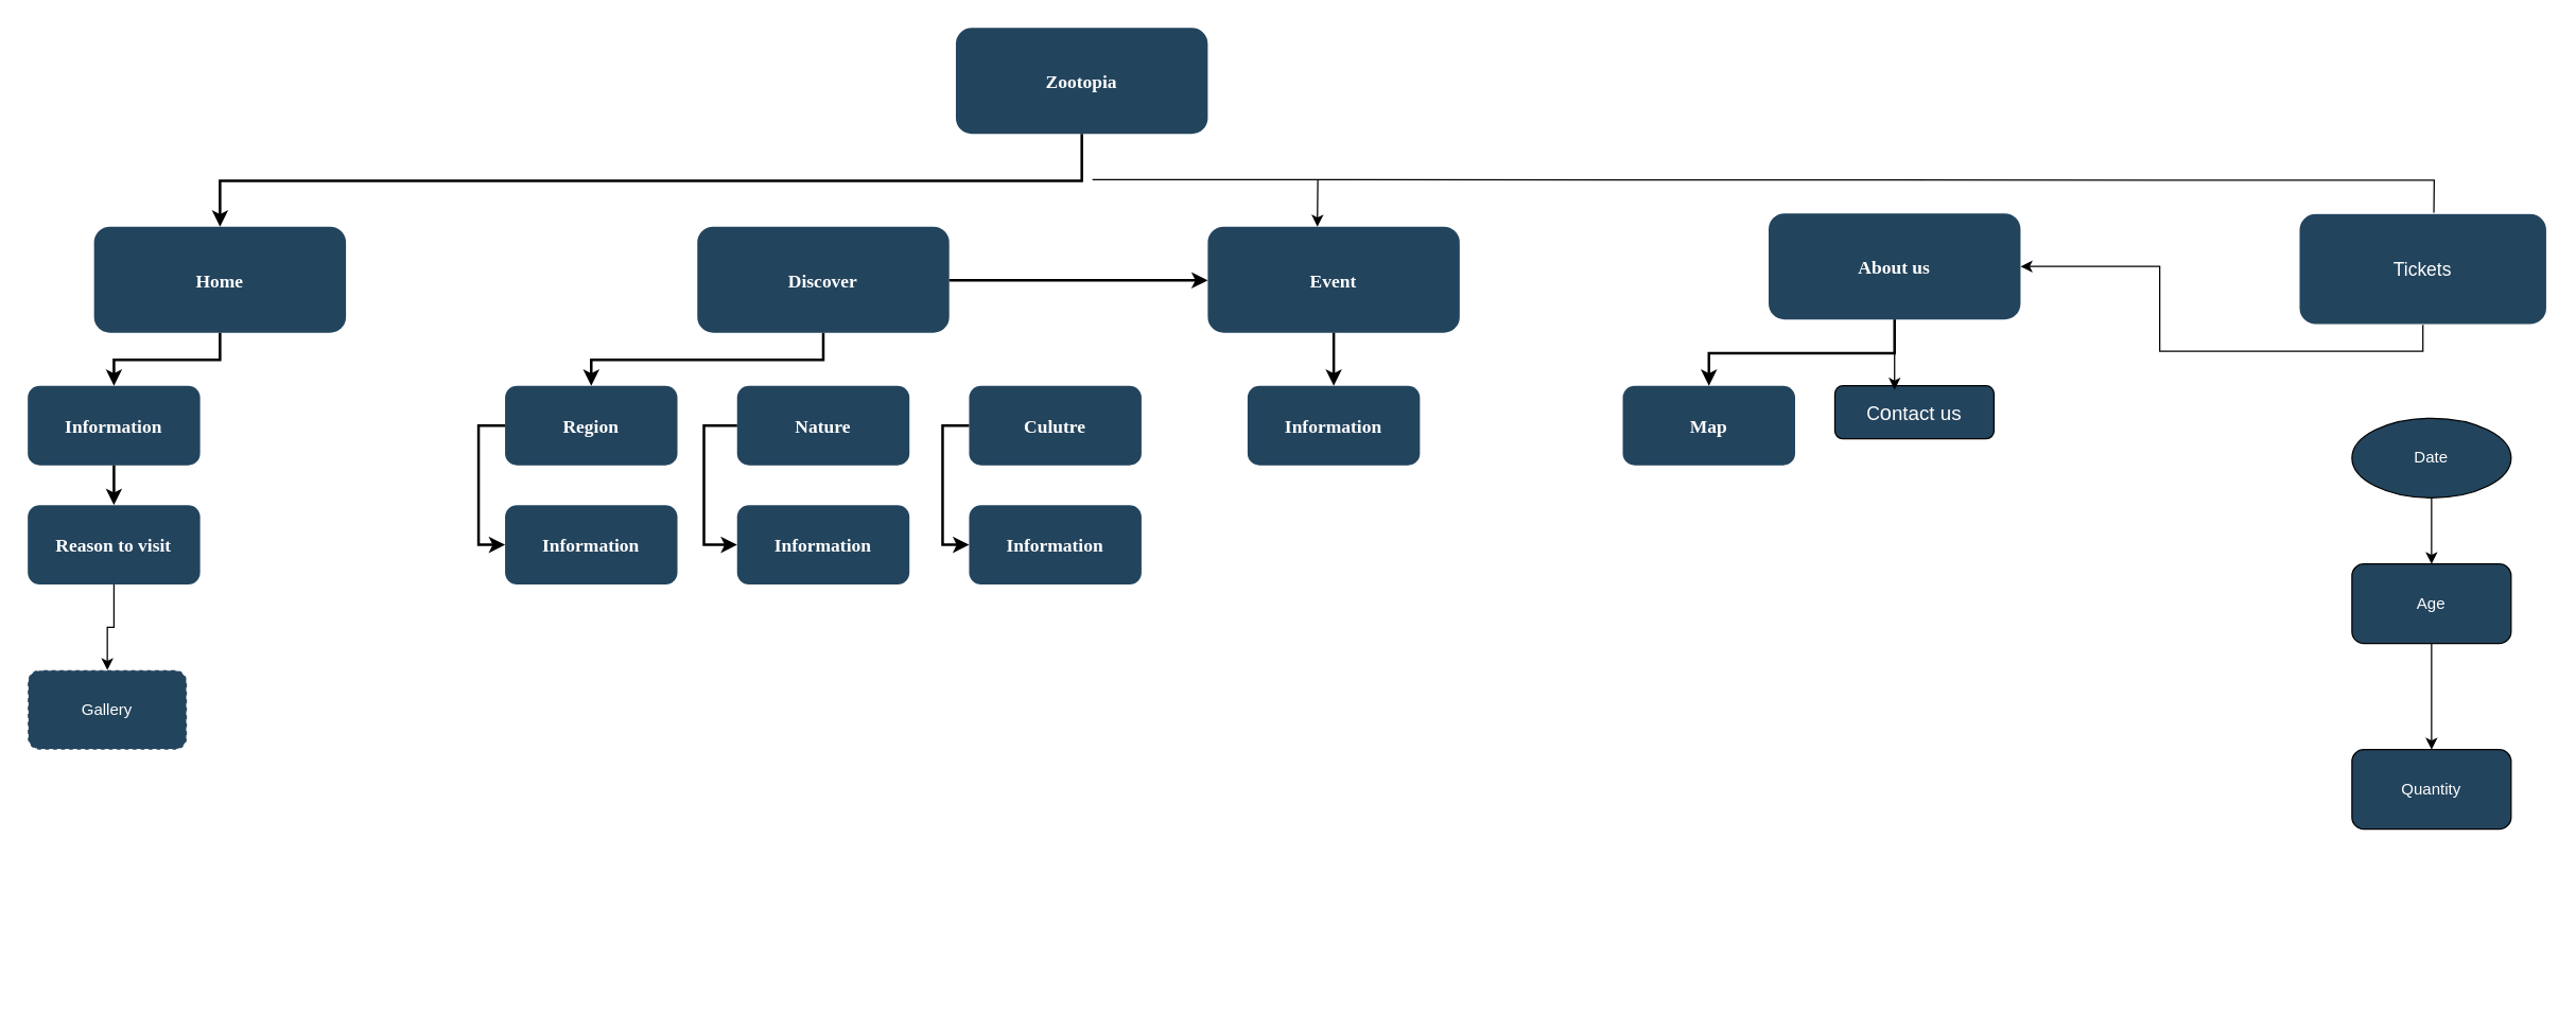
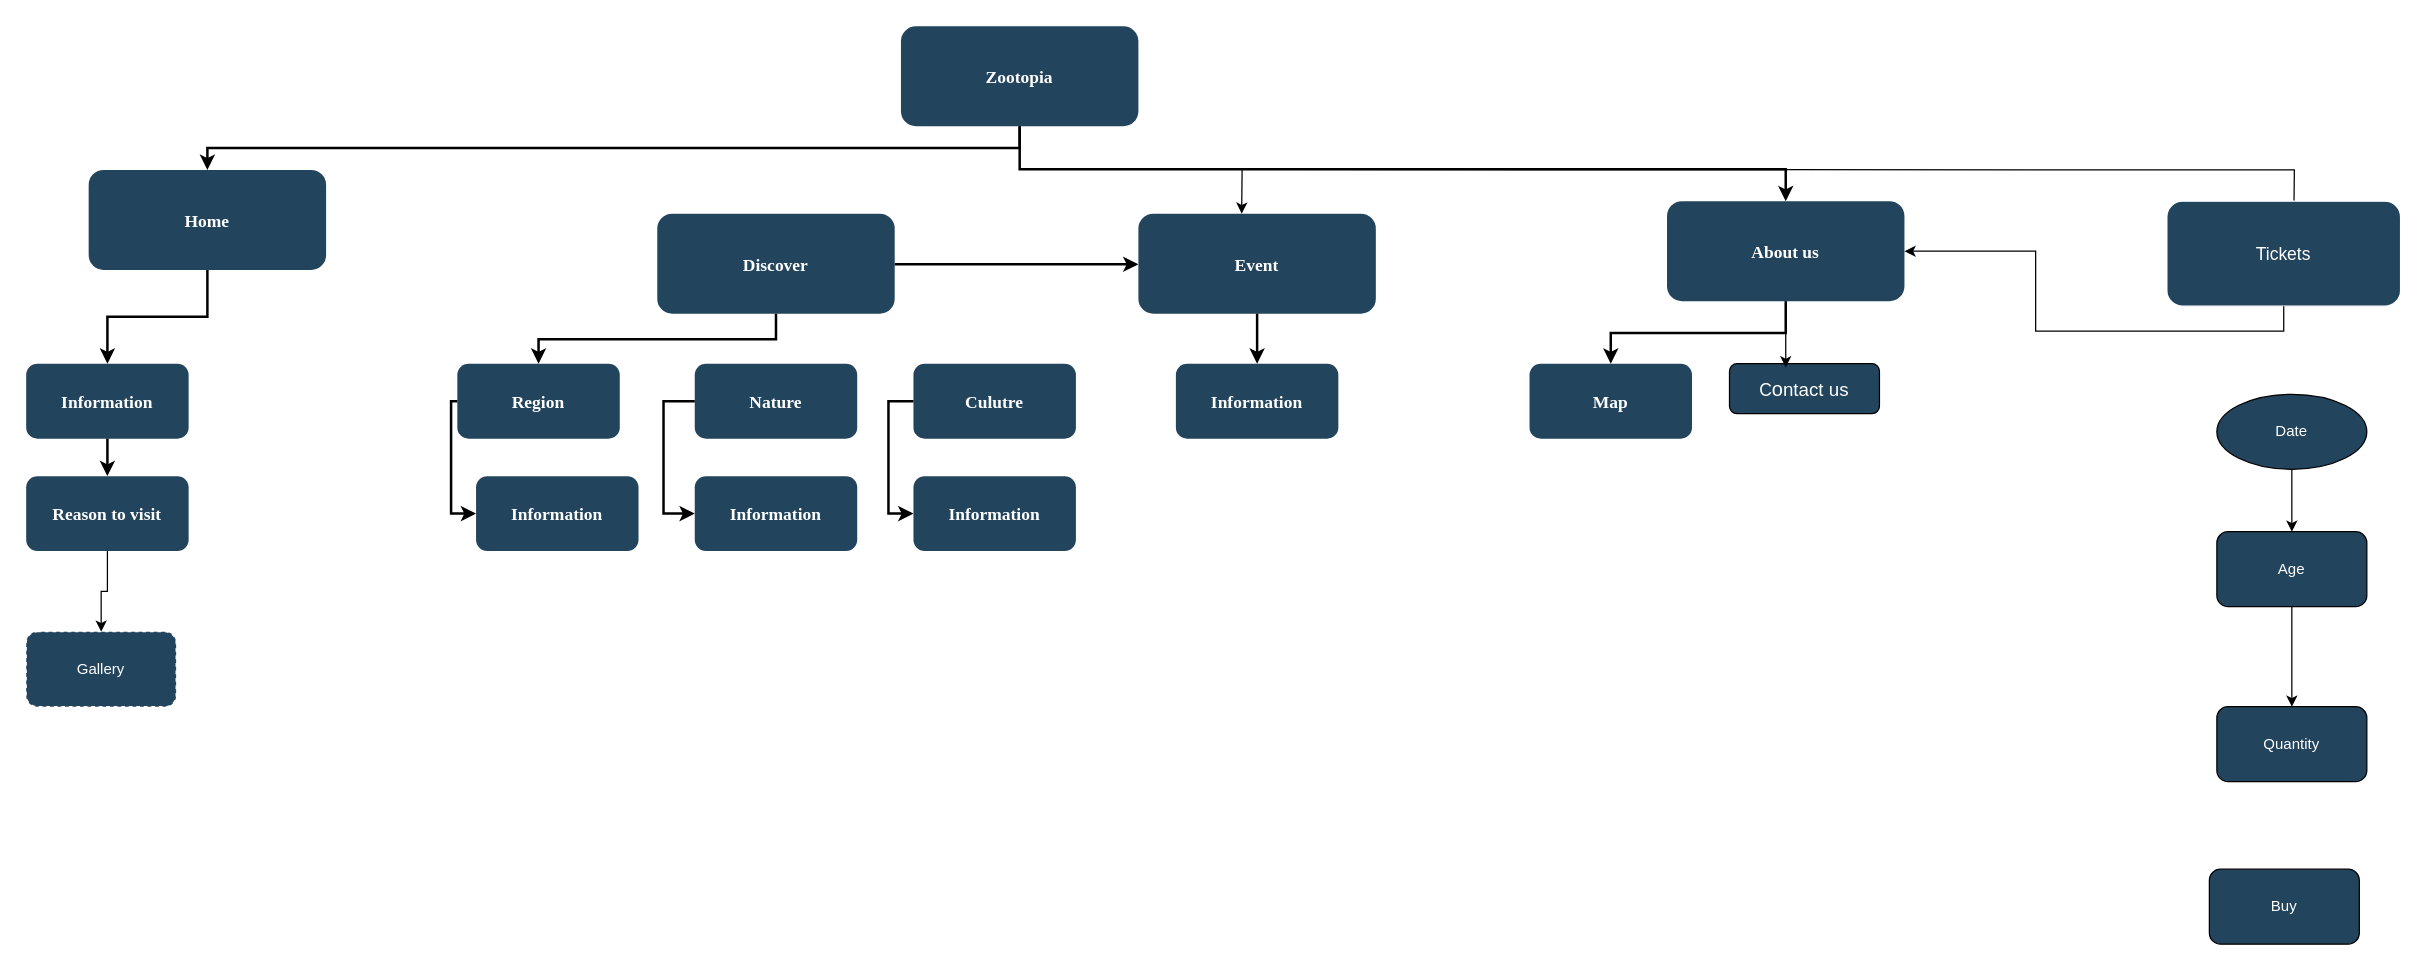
+ <mxCell id="5" value="" style="edgeStyle=elbowEdgeStyle;elbow=vertical;strokeWidth=2;rounded=0;" parent="1" source="3" target="4" edge="1"><mxGeometry x="337" y="215.5" width="100" height="100" as="geometry"><mxPoint x="300" y="150.5" as="sourcePoint" /><mxPoint x="400" y="50.5" as="targetPoint" /><Array as="points"><mxPoint x="1063" y="135" /><mxPoint x="1420" y="135" /></Array></mxGeometry></mxCell>
- <mxCell id="9" value="Home" style="rounded=1;fillColor=#23445D;gradientColor=none;strokeColor=none;fontColor=#FFFFFF;fontStyle=1;fontFamily=Tahoma;fontSize=14;" parent="1" vertex="1"><mxGeometry x="70" y="170.5" width="190" height="80" as="geometry" /></mxCell>
+ <mxCell id="9" value="Home" style="rounded=1;fillColor=#23445D;gradientColor=none;strokeColor=none;fontColor=#FFFFFF;fontStyle=1;fontFamily=Tahoma;fontSize=14;" parent="1" vertex="1"><mxGeometry x="70" y="135.5" width="190" height="80" as="geometry" /></mxCell>
- <mxCell id="13" value="Region" style="rounded=1;fillColor=#23445D;gradientColor=none;strokeColor=none;fontColor=#FFFFFF;fontStyle=1;fontFamily=Tahoma;fontSize=14;" parent="1" vertex="1"><mxGeometry x="380" y="290.5" width="130" height="60" as="geometry" /></mxCell>
+ <mxCell id="13" value="Region" style="rounded=1;fillColor=#23445D;gradientColor=none;strokeColor=none;fontColor=#FFFFFF;fontStyle=1;fontFamily=Tahoma;fontSize=14;" parent="1" vertex="1"><mxGeometry x="365" y="290.5" width="130" height="60" as="geometry" /></mxCell>
+ <mxCell id="39" value="&lt;font color=&quot;#ffffff&quot;&gt;Buy&lt;/font&gt;" style="rounded=1;whiteSpace=wrap;html=1;fillColor=#23445D;" parent="1" vertex="1"><mxGeometry x="1767" y="695" width="120" height="60" as="geometry" /></mxCell>
